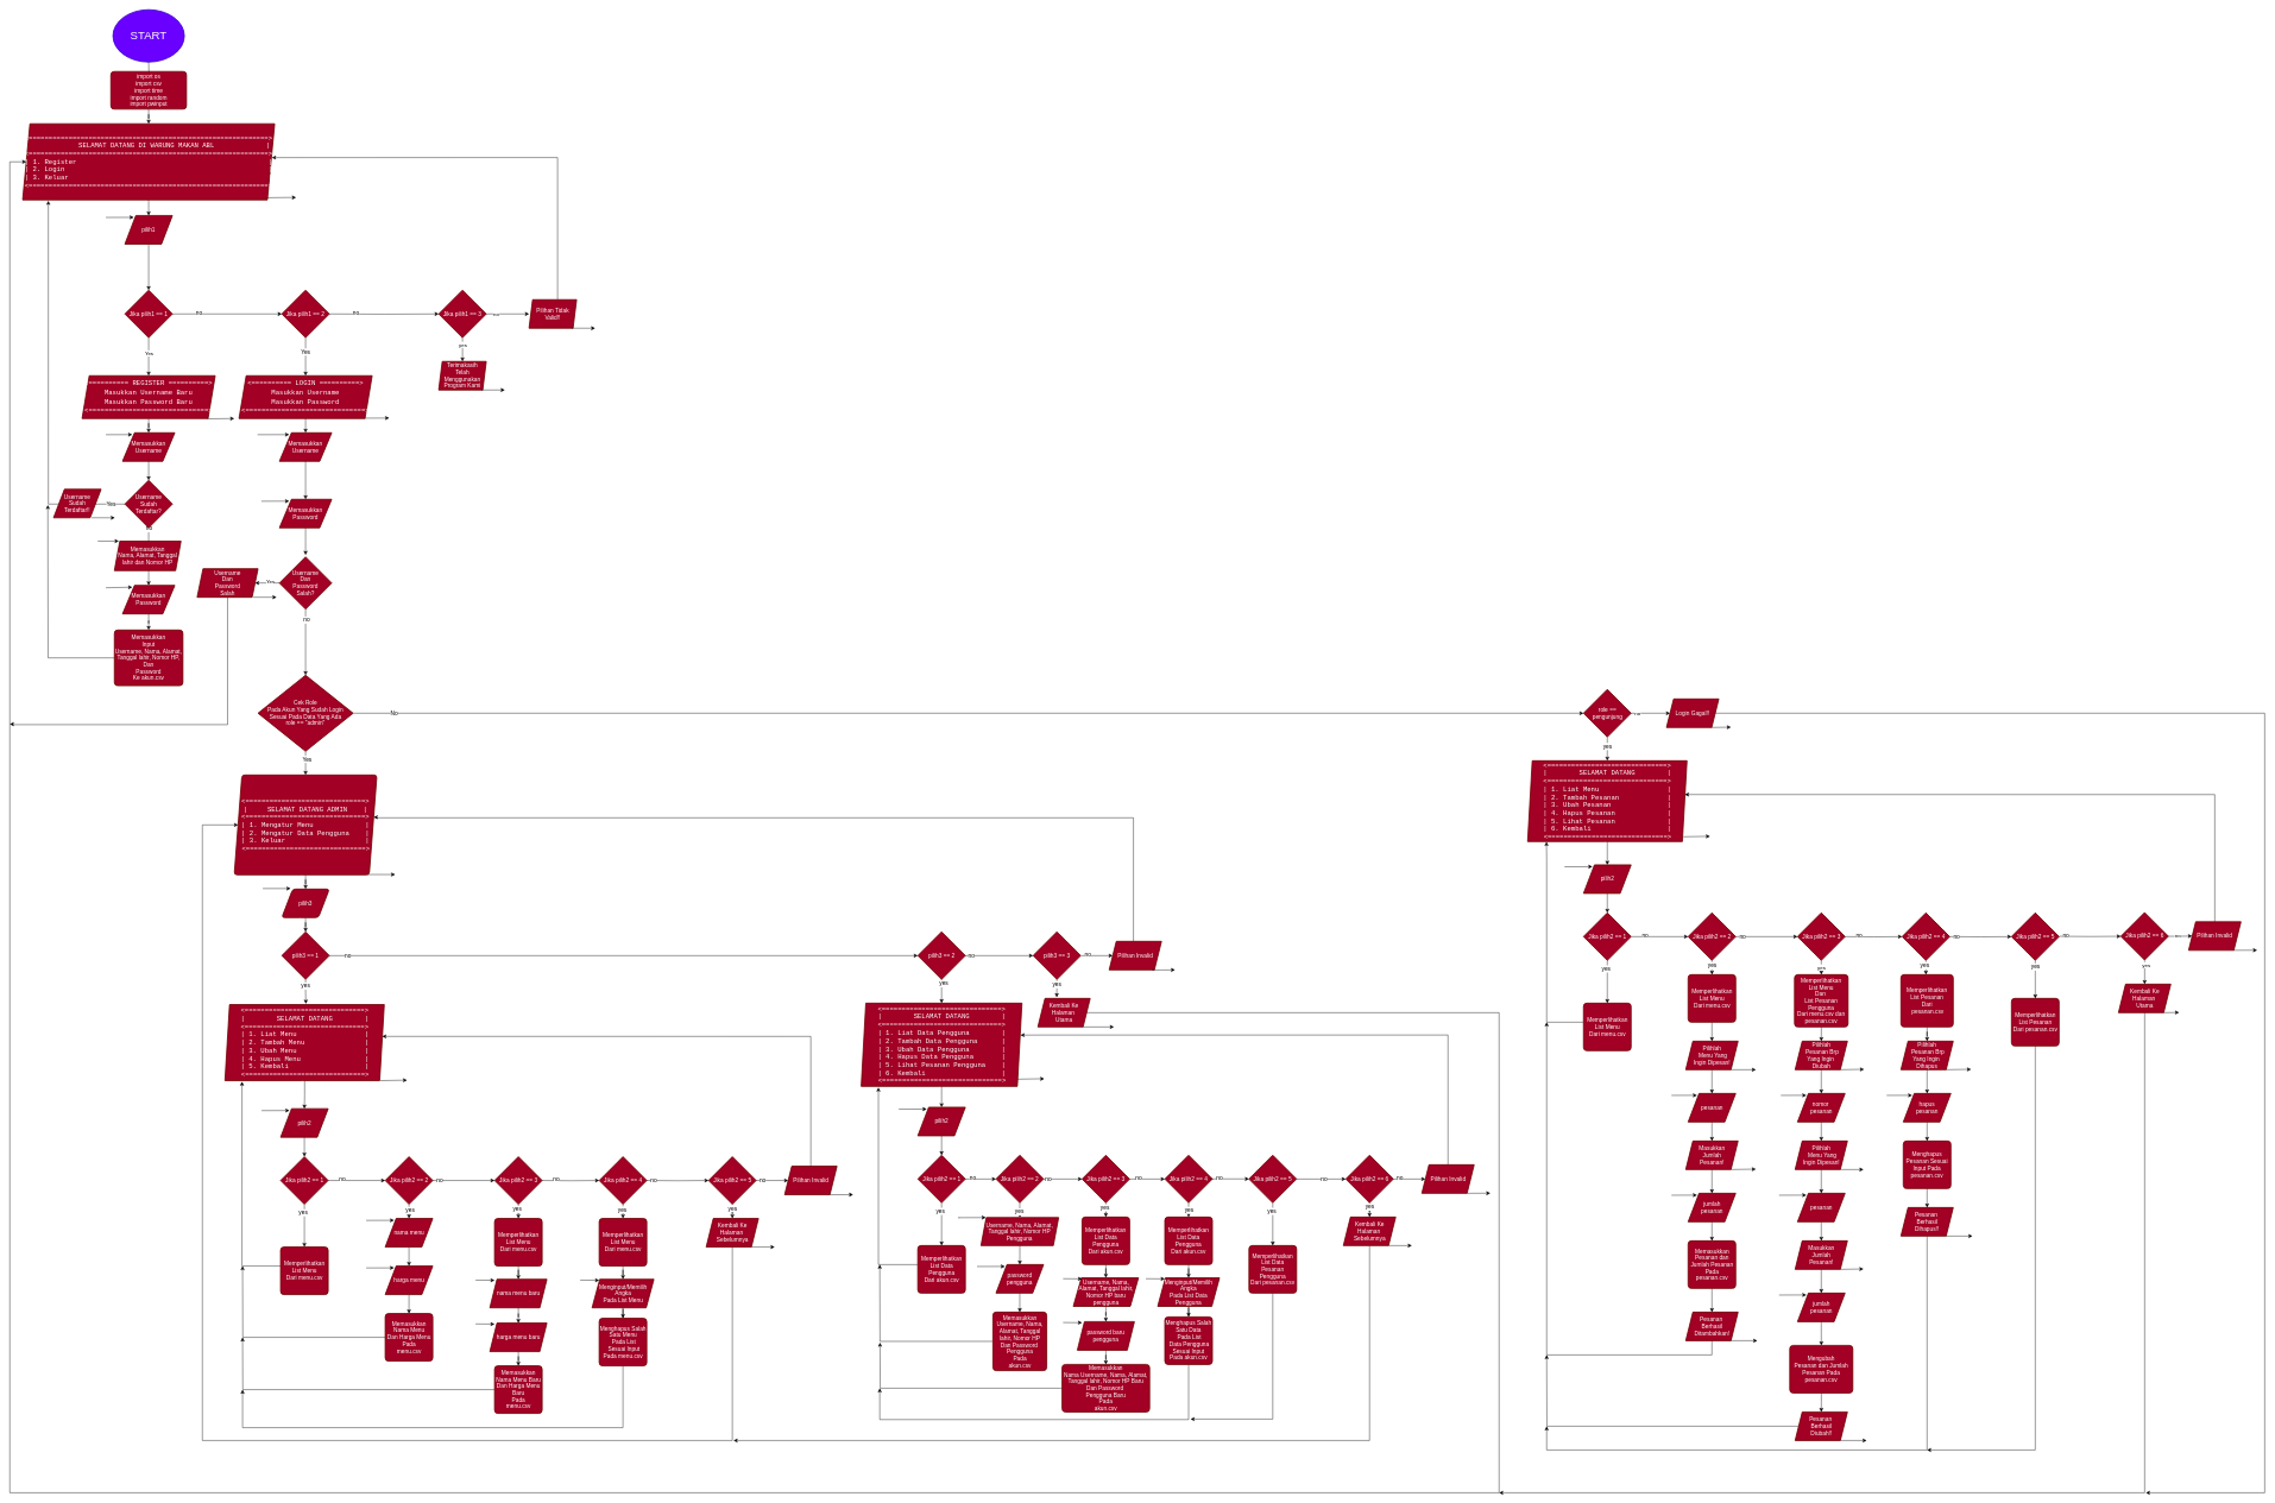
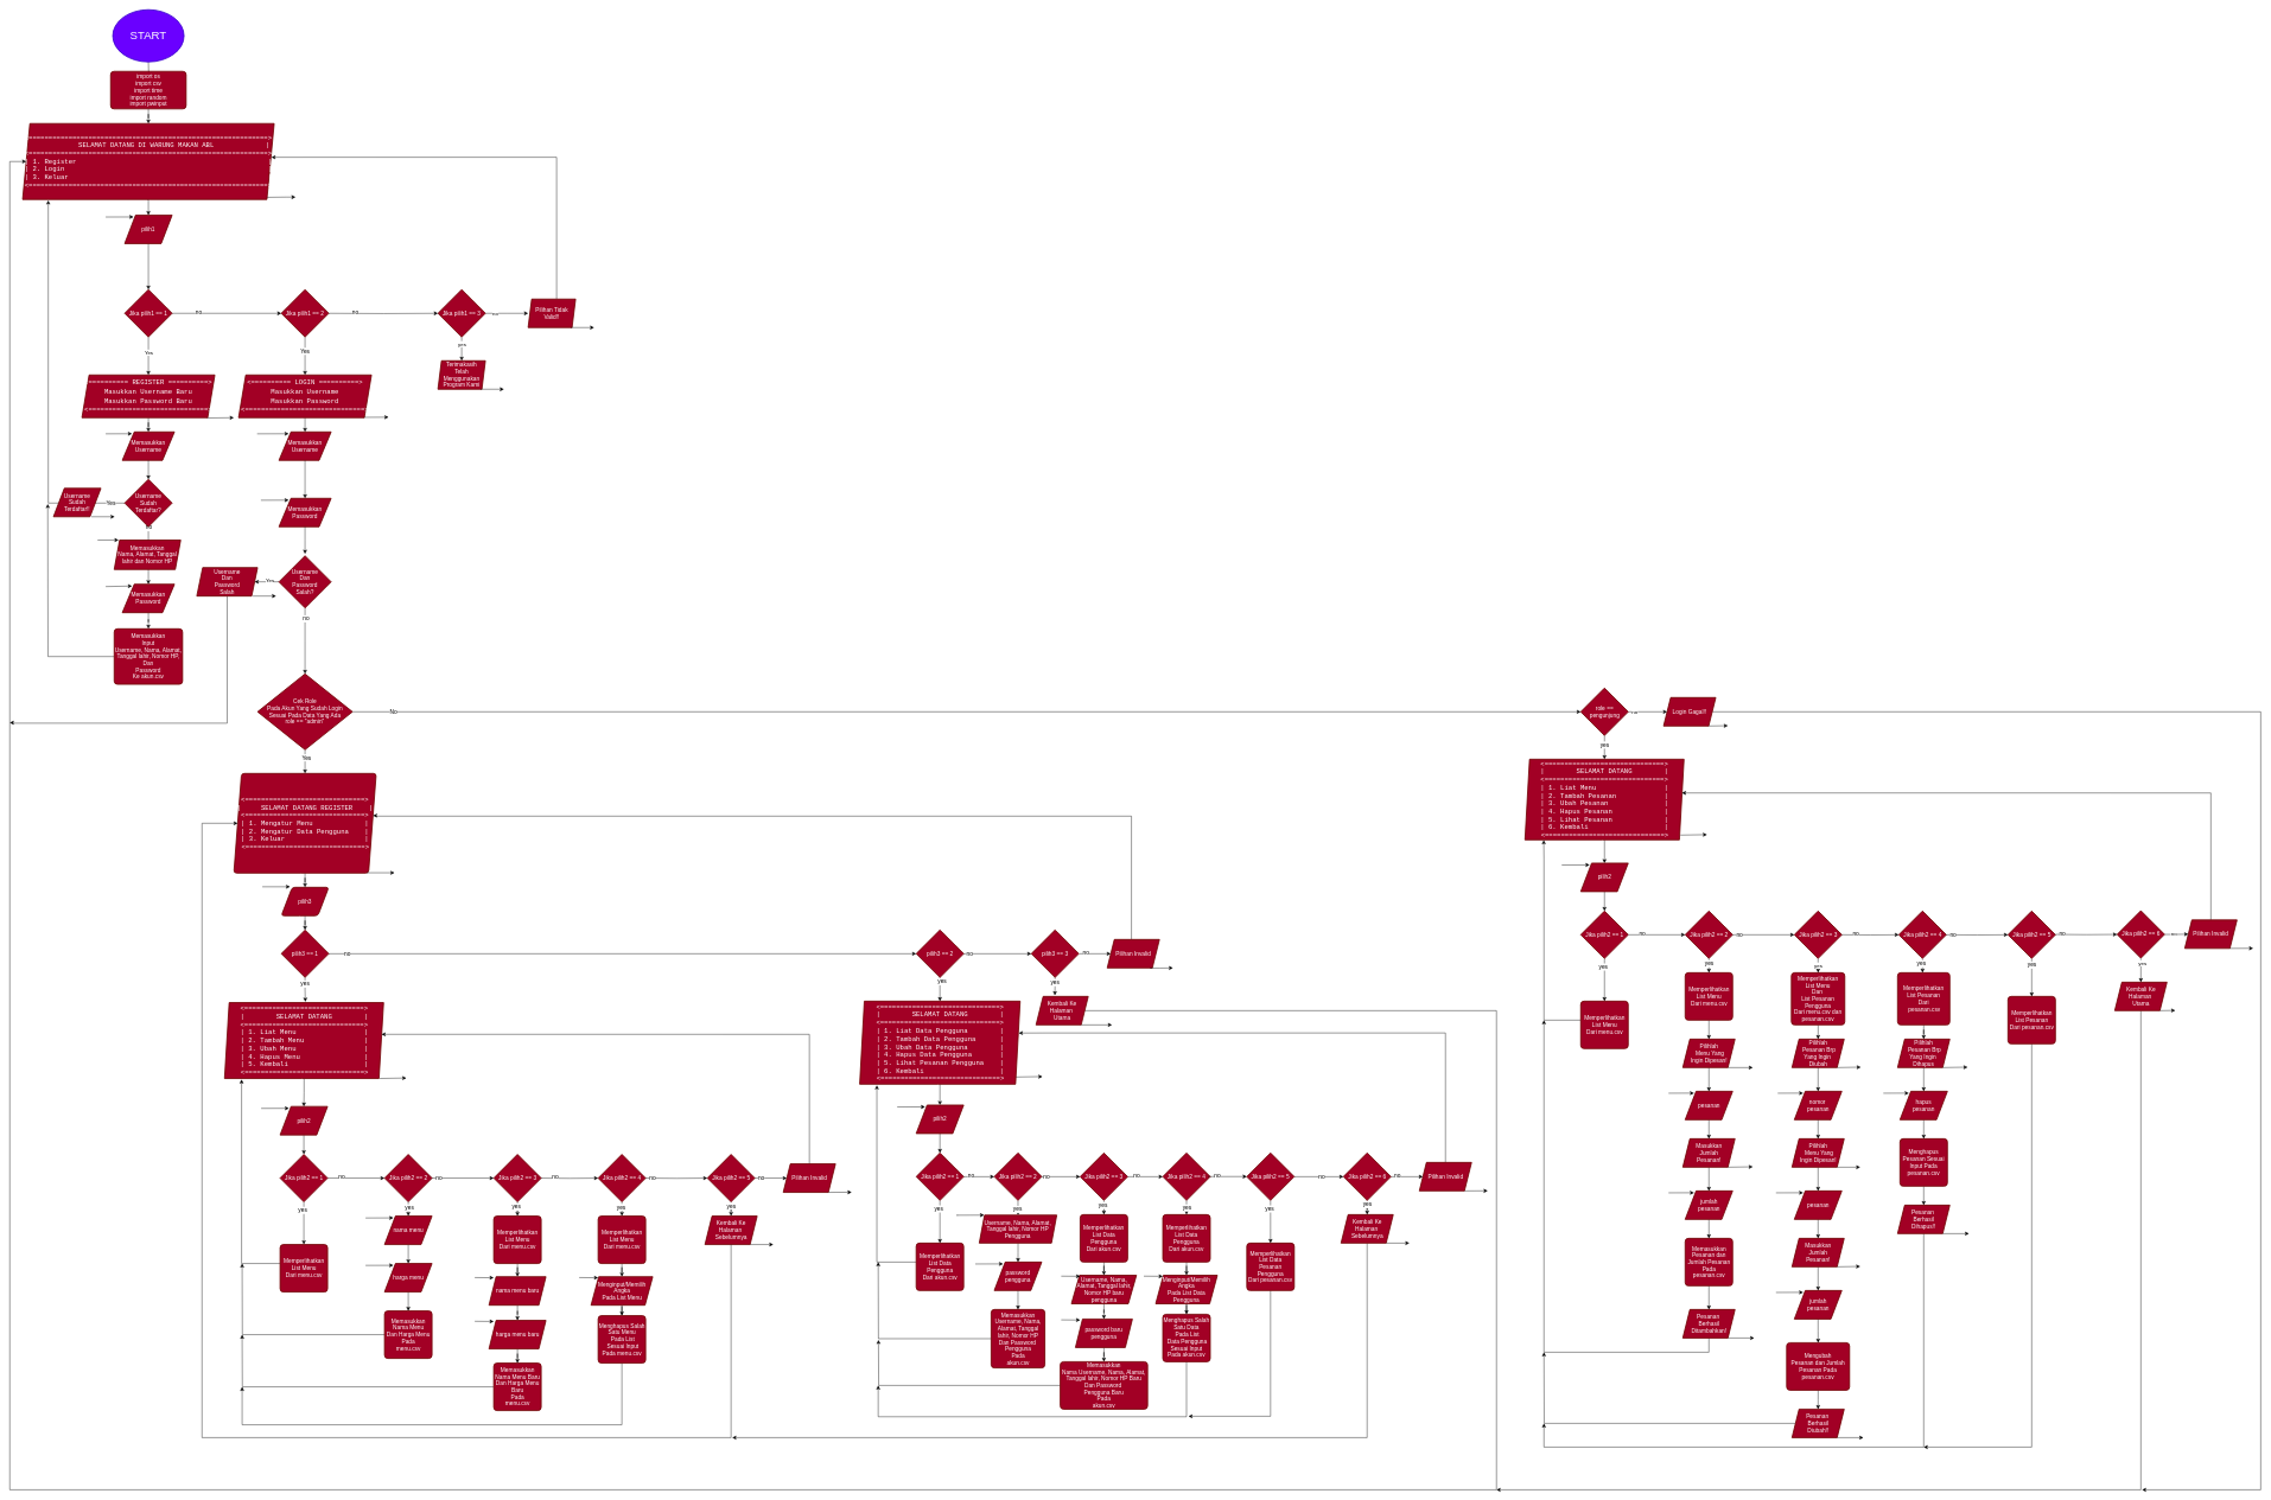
- <mxCell id="125" value="&lt;div&gt;&lt;font face=&quot;Consolas, Courier New, monospace&quot;&gt;&lt;span style=&quot;font-size: 14px; white-space: pre;&quot;&gt; &amp;lt;==============================&amp;gt; &lt;/span&gt;&lt;/font&gt;&lt;/div&gt;&lt;div&gt;&lt;font face=&quot;Consolas, Courier New, monospace&quot;&gt;&lt;span style=&quot;font-size: 14px; white-space: pre;&quot;&gt;|     SELAMAT DATANG ADMIN    |&lt;/span&gt;&lt;/font&gt;&lt;/div&gt;&lt;div&gt;&lt;font face=&quot;Consolas, Courier New, monospace&quot;&gt;&lt;span style=&quot;font-size: 14px; white-space: pre;&quot;&gt;&amp;lt;==============================&amp;gt;&lt;/span&gt;&lt;/font&gt;&lt;/div&gt;&lt;div&gt;&lt;font face=&quot;Consolas, Courier New, monospace&quot;&gt;&lt;span style=&quot;font-size: 14px; white-space: pre;&quot;&gt;| 1. Mengatur Menu      &lt;/span&gt;&lt;/font&gt;&lt;span style=&quot;font-size: 14px; white-space: pre; font-family: Consolas, &amp;quot;Courier New&amp;quot;, monospace; background-color: initial;&quot;&gt;       |&lt;/span&gt;&lt;/div&gt;&lt;div&gt;&lt;font face=&quot;Consolas, Courier New, monospace&quot;&gt;&lt;span style=&quot;font-size: 14px; white-space: pre;&quot;&gt;| 2. Mengatur Data Pengguna    |&lt;/span&gt;&lt;/font&gt;&lt;/div&gt;&lt;div&gt;&lt;span style=&quot;font-family: Consolas, &amp;quot;Courier New&amp;quot;, monospace; font-size: 14px; white-space: pre;&quot;&gt;| 3. Keluar                    |&lt;/span&gt;&lt;font face=&quot;Consolas, Courier New, monospace&quot;&gt;&lt;span style=&quot;font-size: 14px; white-space: pre;&quot;&gt;&lt;br&gt;&lt;/span&gt;&lt;/font&gt;&lt;/div&gt;&lt;div&gt;&lt;font face=&quot;Consolas, Courier New, monospace&quot;&gt;&lt;span style=&quot;font-size: 14px; white-space: pre;&quot;&gt; &amp;lt;==============================&amp;gt;&lt;/span&gt;&lt;/font&gt;&amp;nbsp;&amp;nbsp;&lt;/div&gt;" style="shape=parallelogram;html=1;strokeWidth=2;perimeter=parallelogramPerimeter;whiteSpace=wrap;rounded=1;arcSize=12;size=0.054;glass=0;strokeColor=#6F0000;align=center;verticalAlign=middle;fontFamily=Helvetica;fontSize=12;fontColor=#ffffff;fillColor=#a20025;" parent="1" vertex="1"><mxGeometry x="492" y="1630" width="300" height="210" as="geometry" /></mxCell>
+ <mxCell id="125" value="&lt;div&gt;&lt;font face=&quot;Consolas, Courier New, monospace&quot;&gt;&lt;span style=&quot;font-size: 14px; white-space: pre;&quot;&gt; &amp;lt;==============================&amp;gt; &lt;/span&gt;&lt;/font&gt;&lt;/div&gt;&lt;div&gt;&lt;font face=&quot;Consolas, Courier New, monospace&quot;&gt;&lt;span style=&quot;font-size: 14px; white-space: pre;&quot;&gt;|     SELAMAT DATANG REGISTER    |&lt;/span&gt;&lt;/font&gt;&lt;/div&gt;&lt;div&gt;&lt;font face=&quot;Consolas, Courier New, monospace&quot;&gt;&lt;span style=&quot;font-size: 14px; white-space: pre;&quot;&gt;&amp;lt;==============================&amp;gt;&lt;/span&gt;&lt;/font&gt;&lt;/div&gt;&lt;div&gt;&lt;font face=&quot;Consolas, Courier New, monospace&quot;&gt;&lt;span style=&quot;font-size: 14px; white-space: pre;&quot;&gt;| 1. Mengatur Menu      &lt;/span&gt;&lt;/font&gt;&lt;span style=&quot;font-size: 14px; white-space: pre; font-family: Consolas, &amp;quot;Courier New&amp;quot;, monospace; background-color: initial;&quot;&gt;       |&lt;/span&gt;&lt;/div&gt;&lt;div&gt;&lt;font face=&quot;Consolas, Courier New, monospace&quot;&gt;&lt;span style=&quot;font-size: 14px; white-space: pre;&quot;&gt;| 2. Mengatur Data Pengguna    |&lt;/span&gt;&lt;/font&gt;&lt;/div&gt;&lt;div&gt;&lt;span style=&quot;font-family: Consolas, &amp;quot;Courier New&amp;quot;, monospace; font-size: 14px; white-space: pre;&quot;&gt;| 3. Keluar                    |&lt;/span&gt;&lt;font face=&quot;Consolas, Courier New, monospace&quot;&gt;&lt;span style=&quot;font-size: 14px; white-space: pre;&quot;&gt;&lt;br&gt;&lt;/span&gt;&lt;/font&gt;&lt;/div&gt;&lt;div&gt;&lt;font face=&quot;Consolas, Courier New, monospace&quot;&gt;&lt;span style=&quot;font-size: 14px; white-space: pre;&quot;&gt; &amp;lt;==============================&amp;gt;&lt;/span&gt;&lt;/font&gt;&amp;nbsp;&amp;nbsp;&lt;/div&gt;" style="shape=parallelogram;html=1;strokeWidth=2;perimeter=parallelogramPerimeter;whiteSpace=wrap;rounded=1;arcSize=12;size=0.054;glass=0;strokeColor=#6F0000;align=center;verticalAlign=middle;fontFamily=Helvetica;fontSize=12;fontColor=#ffffff;fillColor=#a20025;" parent="1" vertex="1"><mxGeometry x="492" y="1630" width="300" height="210" as="geometry" /></mxCell>
